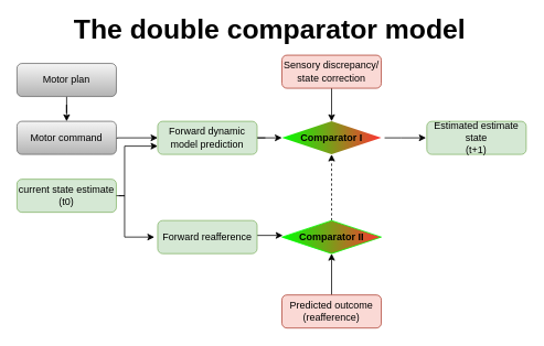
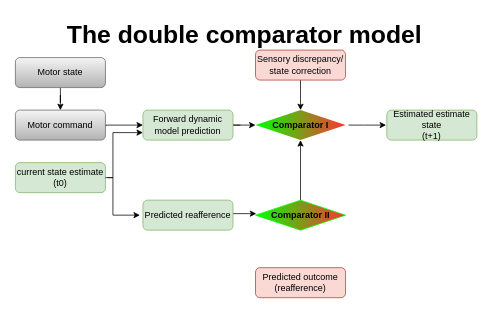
- <mxCell id="19" value="&lt;b&gt;&lt;font style=&quot;font-size: 33px&quot;&gt;The double comparator model&lt;/font&gt;&lt;/b&gt;" style="text;html=1;align=center;verticalAlign=middle;resizable=0;points=[];autosize=1;" parent="1" vertex="1"><mxGeometry x="80" y="20" width="490" height="30" as="geometry" /></mxCell>
+ <mxCell id="19" value="&lt;b&gt;&lt;font style=&quot;font-size: 33px&quot;&gt;The double comparator model&lt;/font&gt;&lt;/b&gt;" style="text;html=1;align=center;verticalAlign=middle;resizable=0;points=[];autosize=1;" parent="1" vertex="1"><mxGeometry x="80" y="30" width="490" height="30" as="geometry" /></mxCell>
- <mxCell id="21" value="Motor plan" style="rounded=1;whiteSpace=wrap;html=1;fontSize=12;glass=0;strokeWidth=1;shadow=0;strokeColor=#666666;fillColor=#f5f5f5;gradientColor=#b3b3b3;" parent="1" vertex="1"><mxGeometry y="76" width="120" height="40" as="geometry" x="20" /></mxCell>
+ <mxCell id="21" value="Motor state" style="rounded=1;whiteSpace=wrap;html=1;fontSize=12;glass=0;strokeWidth=1;shadow=0;strokeColor=#666666;fillColor=#f5f5f5;gradientColor=#b3b3b3;" parent="1" vertex="1"><mxGeometry y="76" width="120" height="40" as="geometry" x="20" /></mxCell>
- <mxCell id="7" value="" style="edgeStyle=orthogonalEdgeStyle;rounded=0;orthogonalLoop=1;jettySize=auto;html=1;startArrow=none;startFill=0;endArrow=classic;endFill=1;dashed=1;" parent="1" source="8" target="4" edge="1"><mxGeometry relative="1" as="geometry" /></mxCell>
+ <mxCell id="7" value="" style="edgeStyle=orthogonalEdgeStyle;rounded=0;orthogonalLoop=1;jettySize=auto;html=1;startArrow=none;startFill=0;endArrow=classic;endFill=1;" parent="1" source="8" target="4" edge="1"><mxGeometry relative="1" as="geometry" /></mxCell>
- <mxCell id="18" value="Forward reafference" style="rounded=1;whiteSpace=wrap;html=1;fontSize=12;glass=0;strokeWidth=1;shadow=0;fillColor=#d5e8d4;strokeColor=#82b366;" parent="1" vertex="1"><mxGeometry x="190" y="266" width="120" height="40" as="geometry" /></mxCell>
+ <mxCell id="18" value="Predicted reafference" style="rounded=1;whiteSpace=wrap;html=1;fontSize=12;glass=0;strokeWidth=1;shadow=0;fillColor=#d5e8d4;strokeColor=#82b366;" parent="1" vertex="1"><mxGeometry x="190" y="266" width="120" height="40" as="geometry" /></mxCell>
- <mxCell id="5" value="" style="edgeStyle=orthogonalEdgeStyle;rounded=0;orthogonalLoop=1;jettySize=auto;html=1;startArrow=none;startFill=0;endArrow=classic;endFill=1;" parent="1" source="6" target="8" edge="1"><mxGeometry relative="1" as="geometry" /></mxCell>
